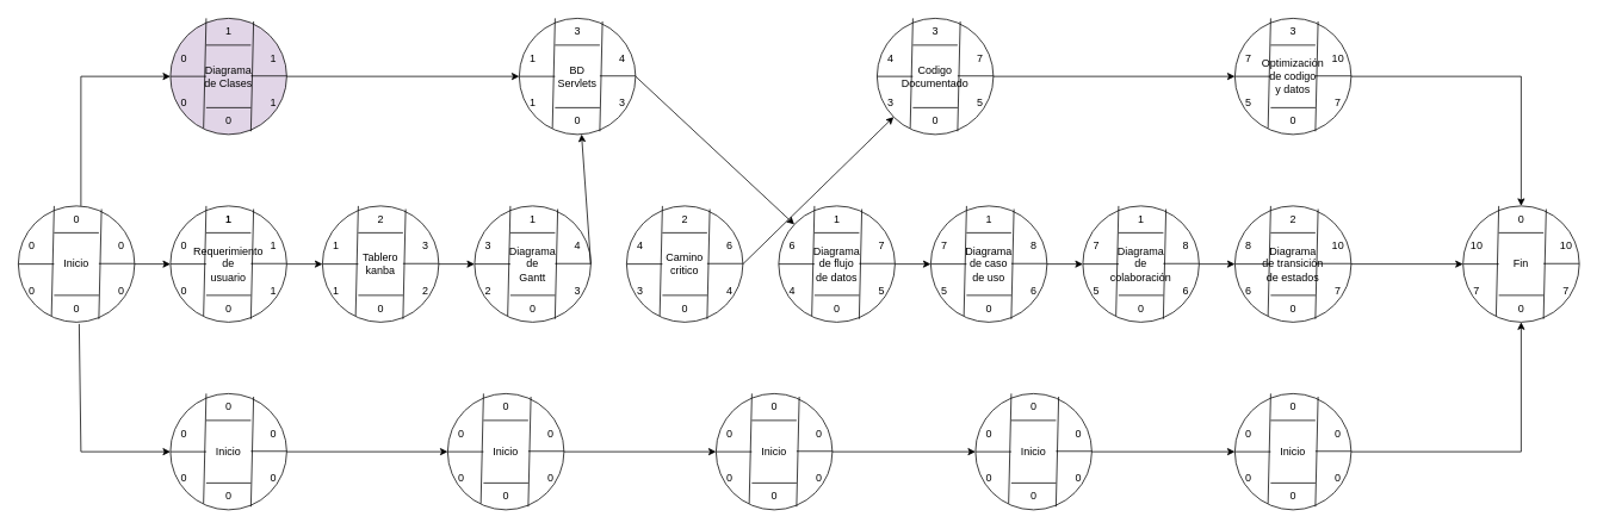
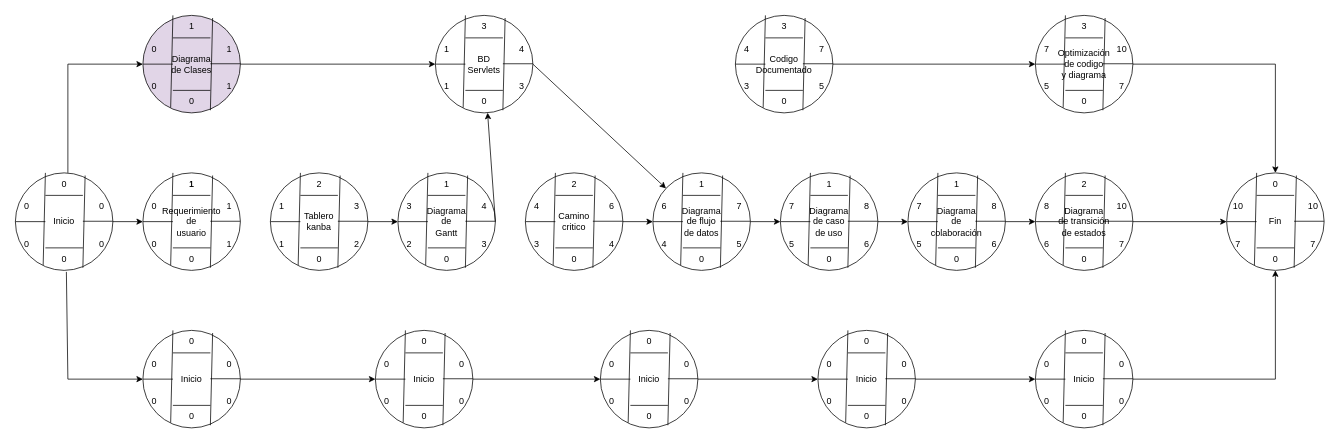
- <mxCell id="197" value="Optimización&lt;br&gt;de codigo&lt;br&gt;y datos" style="ellipse;whiteSpace=wrap;html=1;aspect=fixed;" vertex="1" parent="1"><mxGeometry x="1380" y="20" width="130" height="130" as="geometry" /></mxCell>
+ <mxCell id="197" value="Optimización&lt;br&gt;de codigo&lt;br&gt;y diagrama" style="ellipse;whiteSpace=wrap;html=1;aspect=fixed;" vertex="1" parent="1"><mxGeometry x="1380" y="20" width="130" height="130" as="geometry" /></mxCell>
- <mxCell id="124" value="" style="endArrow=classic;html=1;rounded=0;exitX=1;exitY=0.5;exitDx=0;exitDy=0;" edge="1" parent="1" source="54" target="183"><mxGeometry width="50" height="50" relative="1" as="geometry"><mxPoint x="870" y="250" as="sourcePoint" /><mxPoint x="920" y="200" as="targetPoint" /></mxGeometry></mxCell>
+ <mxCell id="124" value="" style="endArrow=classic;html=1;rounded=0;exitX=1;exitY=0.5;exitDx=0;exitDy=0;entryX=0;entryY=0.5;entryDx=0;entryDy=0;" edge="1" parent="1" source="54" target="67"><mxGeometry width="50" height="50" relative="1" as="geometry"><mxPoint x="870" y="250" as="sourcePoint" /><mxPoint x="920" y="200" as="targetPoint" /></mxGeometry></mxCell>
- <mxCell id="121" value="" style="endArrow=classic;html=1;rounded=0;exitX=1;exitY=0.5;exitDx=0;exitDy=0;entryX=0;entryY=0.5;entryDx=0;entryDy=0;" edge="1" parent="1" source="15" target="28"><mxGeometry width="50" height="50" relative="1" as="geometry"><mxPoint x="390" y="140" as="sourcePoint" /><mxPoint x="440" y="90" as="targetPoint" /></mxGeometry></mxCell>
